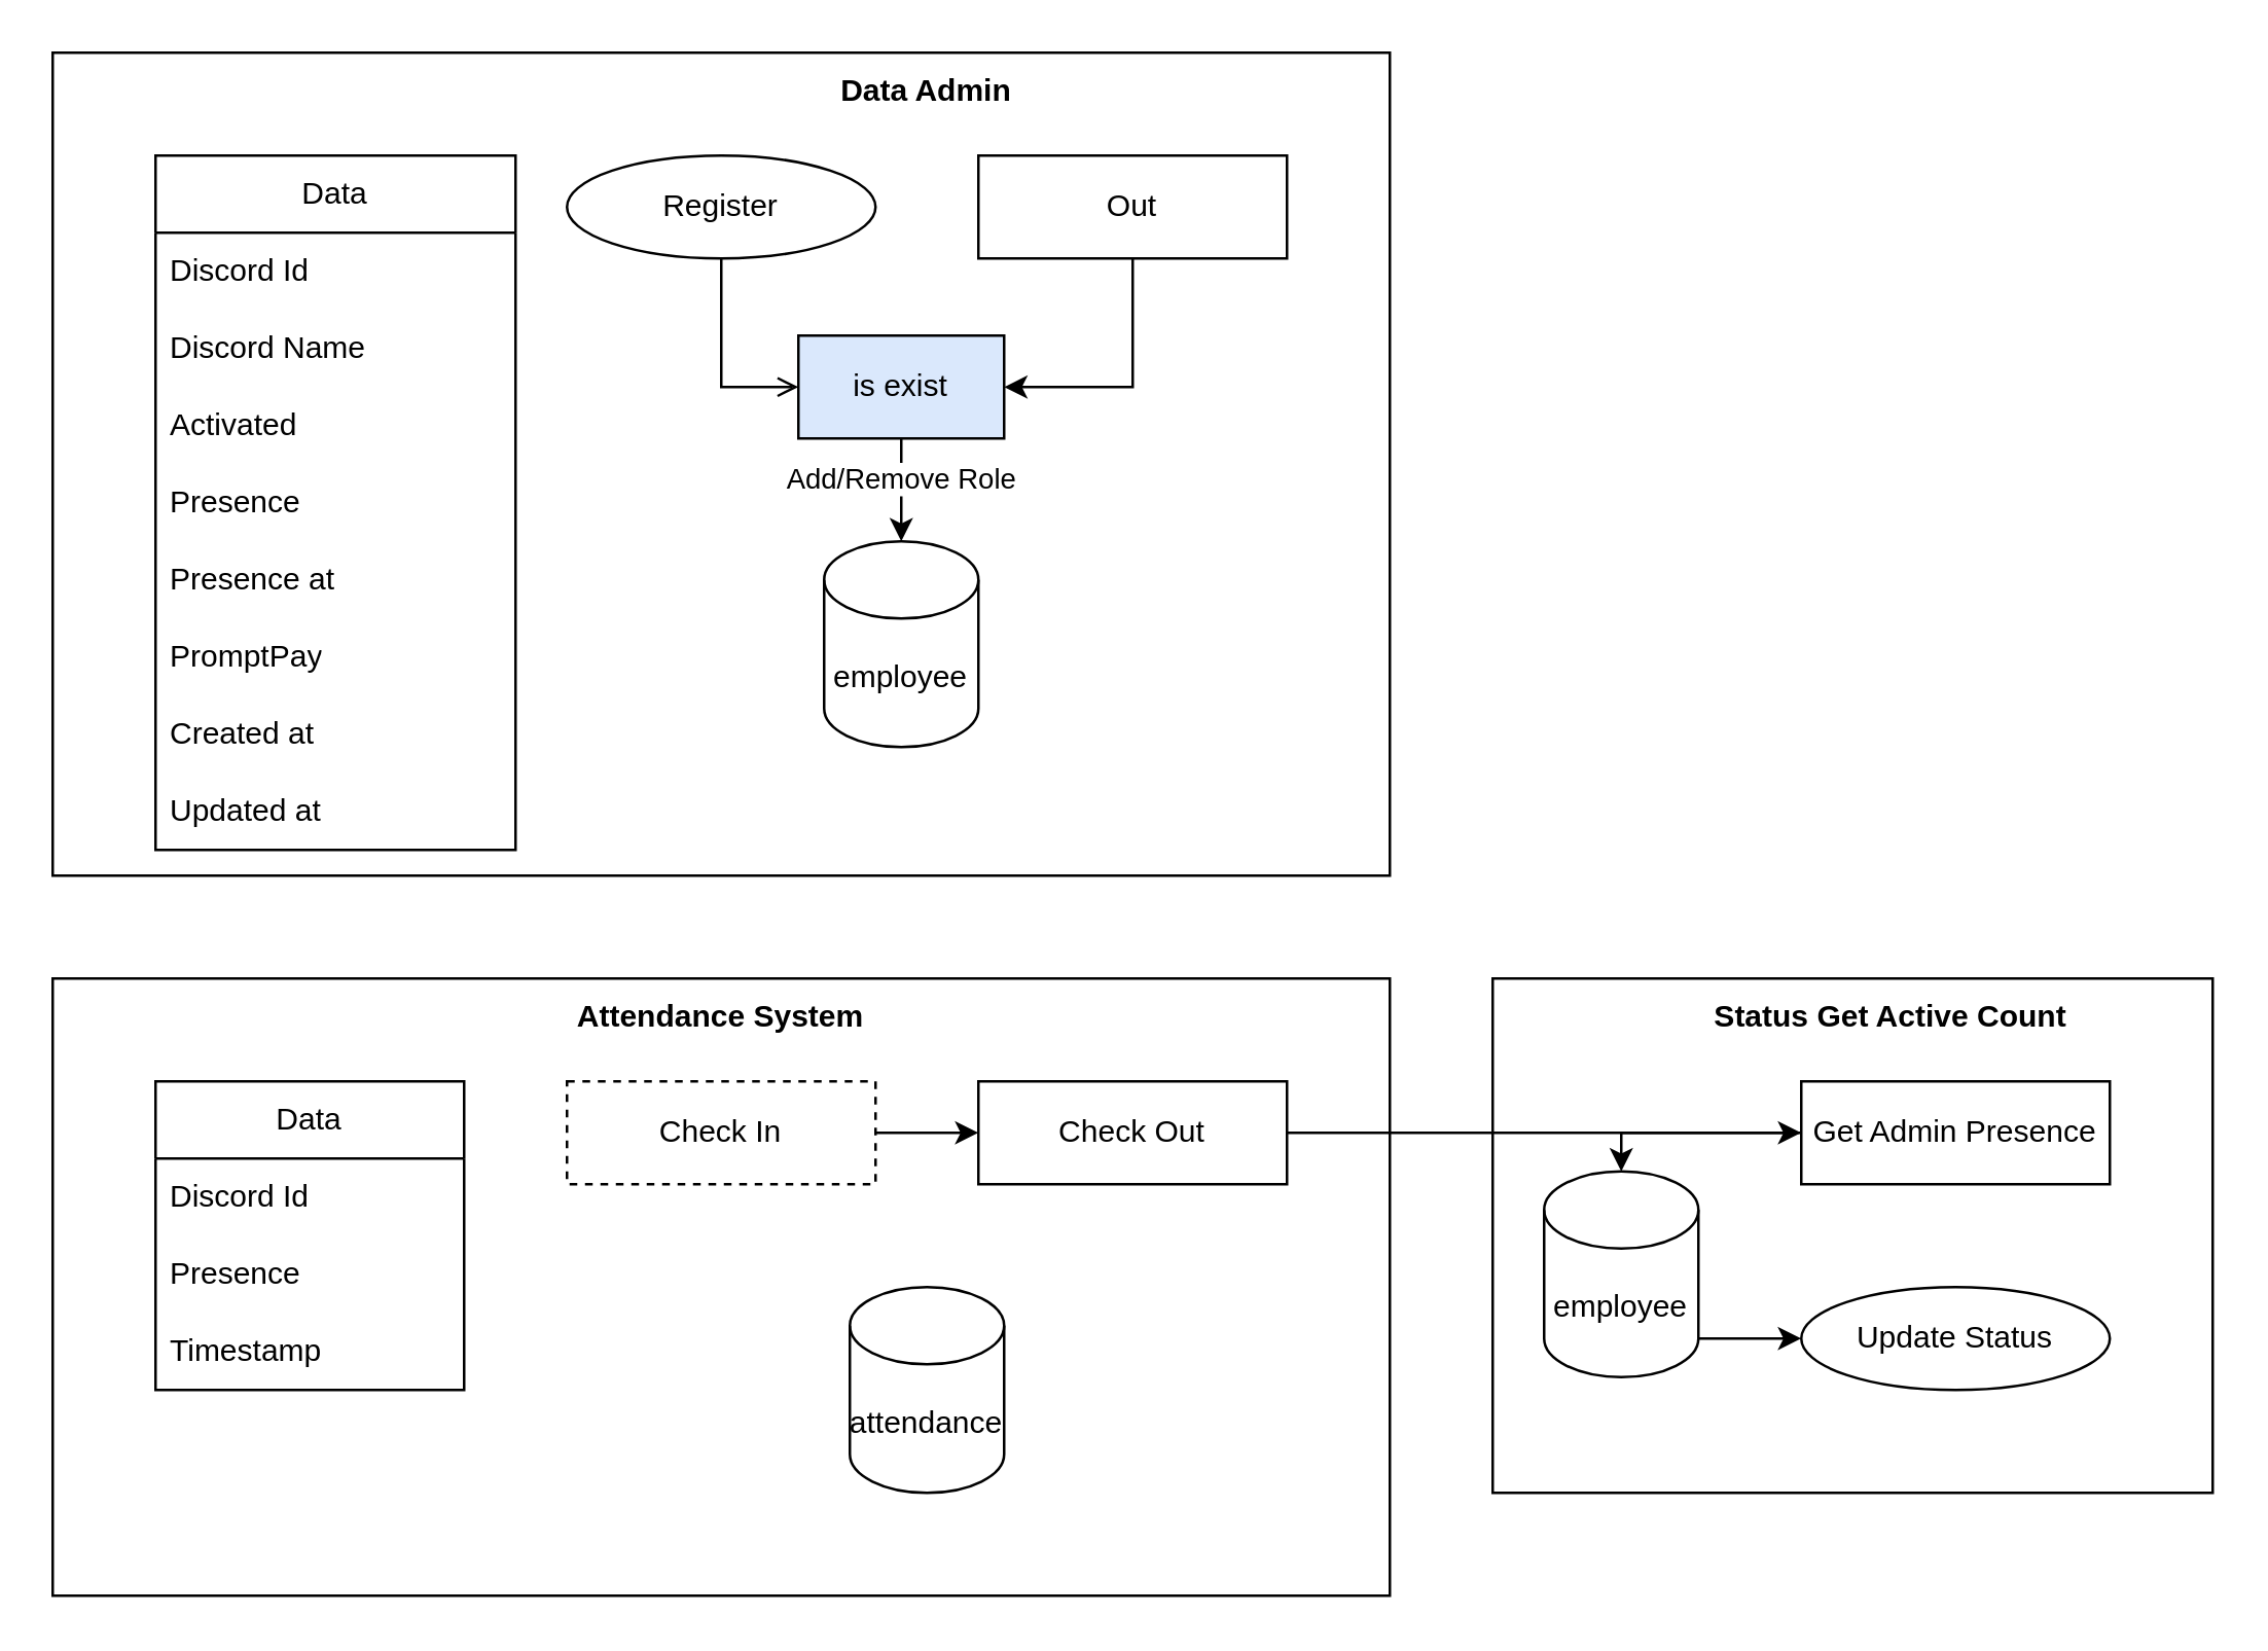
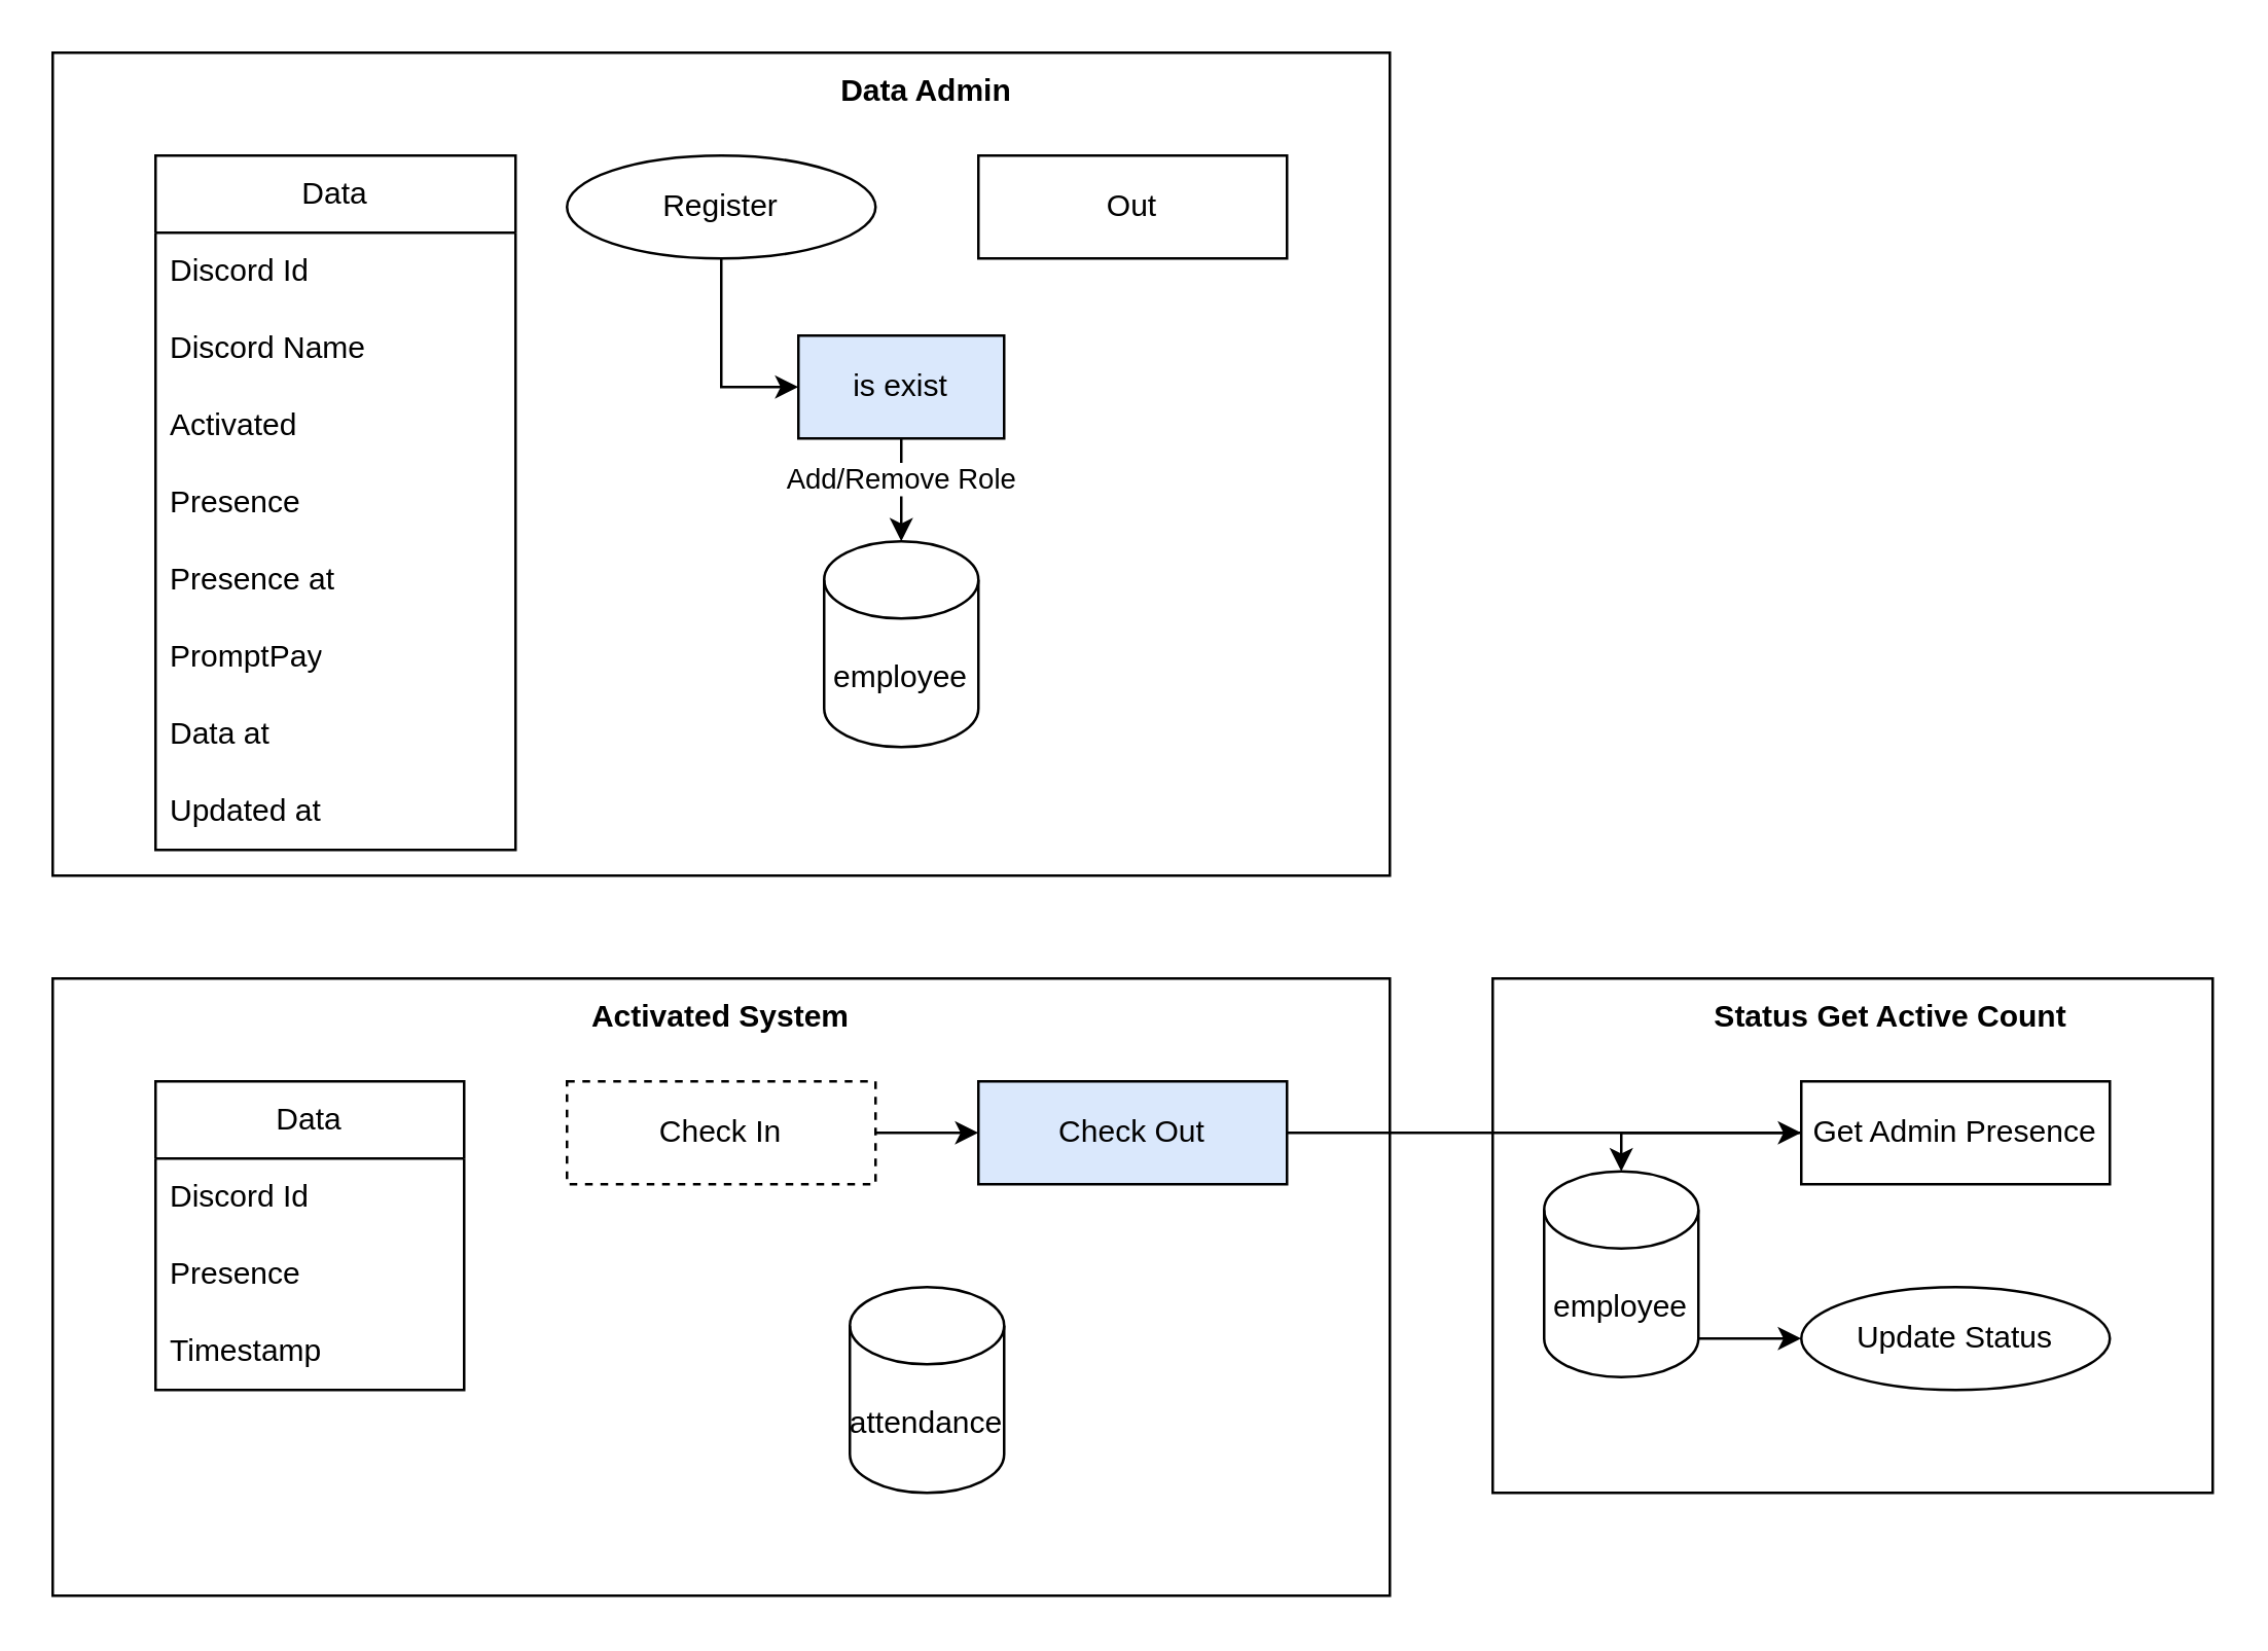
- <mxCell id="24" style="edgeStyle=orthogonalEdgeStyle;rounded=0;orthogonalLoop=1;jettySize=auto;html=1;entryX=1;entryY=0.5;entryDx=0;entryDy=0;" parent="1" source="25" target="38" edge="1"><mxGeometry relative="1" as="geometry" /></mxCell>
- <mxCell id="22" style="edgeStyle=orthogonalEdgeStyle;rounded=0;orthogonalLoop=1;jettySize=auto;html=1;exitX=0.5;exitY=1;exitDx=0;exitDy=0;entryX=0;entryY=0.5;entryDx=0;entryDy=0;endArrow=open;" parent="1" source="23" target="38" edge="1"><mxGeometry relative="1" as="geometry" /></mxCell>
+ <mxCell id="22" style="edgeStyle=orthogonalEdgeStyle;rounded=0;orthogonalLoop=1;jettySize=auto;html=1;exitX=0.5;exitY=1;exitDx=0;exitDy=0;entryX=0;entryY=0.5;entryDx=0;entryDy=0;" parent="1" source="23" target="38" edge="1"><mxGeometry relative="1" as="geometry" /></mxCell>
- <mxCell id="33" value="Created at" style="text;strokeColor=none;fillColor=none;align=left;verticalAlign=middle;spacingLeft=4;spacingRight=4;overflow=hidden;points=[[0,0.5],[1,0.5]];portConstraint=eastwest;rotatable=0;whiteSpace=wrap;html=1;" parent="26" vertex="1"><mxGeometry y="210" width="140" height="30" as="geometry" /></mxCell>
+ <mxCell id="33" value="Data at" style="text;strokeColor=none;fillColor=none;align=left;verticalAlign=middle;spacingLeft=4;spacingRight=4;overflow=hidden;points=[[0,0.5],[1,0.5]];portConstraint=eastwest;rotatable=0;whiteSpace=wrap;html=1;" parent="26" vertex="1"><mxGeometry y="210" width="140" height="30" as="geometry" /></mxCell>
- <mxCell id="14" value="&lt;b&gt;Attendance System&lt;/b&gt;" style="text;html=1;strokeColor=none;fillColor=none;align=center;verticalAlign=middle;whiteSpace=wrap;rounded=0;" parent="1" vertex="1"><mxGeometry x="220" y="380" width="120" height="30" as="geometry" /></mxCell>
+ <mxCell id="14" value="&lt;b&gt;Activated System&lt;/b&gt;" style="text;html=1;strokeColor=none;fillColor=none;align=center;verticalAlign=middle;whiteSpace=wrap;rounded=0;" parent="1" vertex="1"><mxGeometry x="220" y="380" width="120" height="30" as="geometry" /></mxCell>
- <mxCell id="8" value="Check Out" style="rounded=0;whiteSpace=wrap;html=1;" parent="1" vertex="1"><mxGeometry x="380" y="420" width="120" height="40" as="geometry" /></mxCell>
+ <mxCell id="8" value="Check Out" style="rounded=0;whiteSpace=wrap;html=1;fillColor=#dae8fc;" parent="1" vertex="1"><mxGeometry x="380" y="420" width="120" height="40" as="geometry" /></mxCell>
